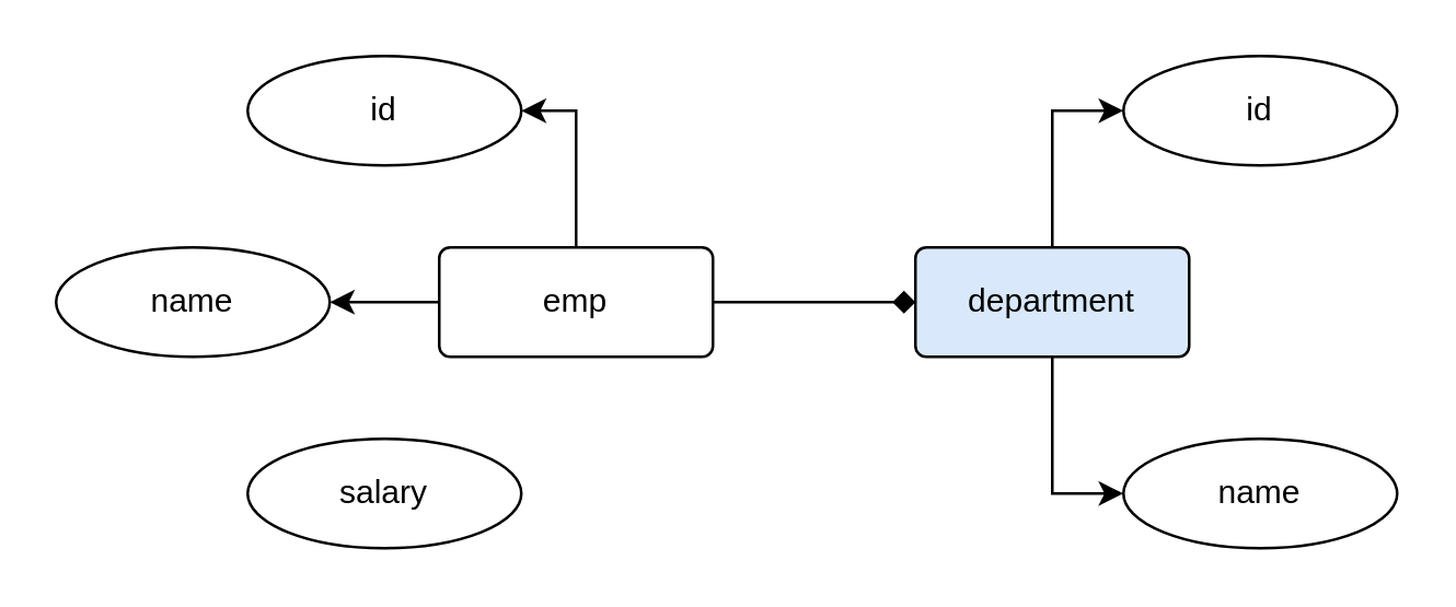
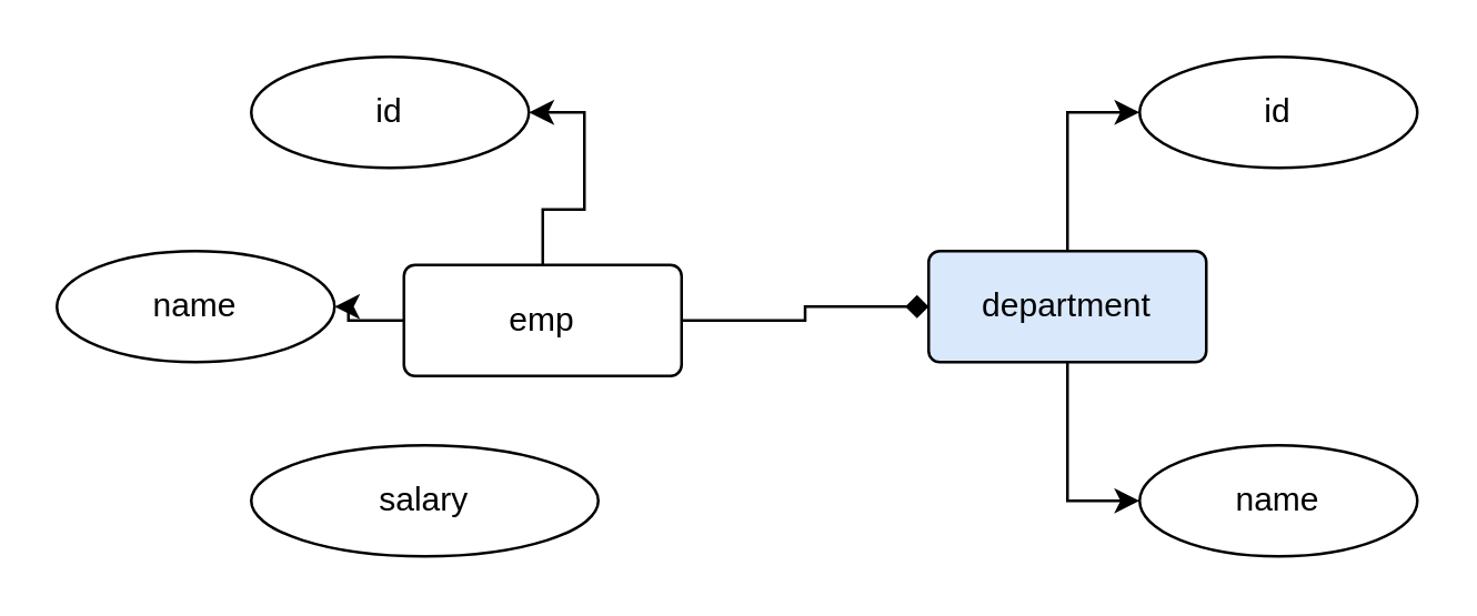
- <mxCell id="8" value="emp" style="rounded=1;arcSize=10;whiteSpace=wrap;html=1;align=center;" parent="1" vertex="1"><mxGeometry x="160" y="90" width="100" height="40" as="geometry" /></mxCell>
+ <mxCell id="8" value="emp" style="rounded=1;arcSize=10;whiteSpace=wrap;html=1;align=center;" parent="1" vertex="1"><mxGeometry x="145" y="95" width="100" height="40" as="geometry" /></mxCell>
- <mxCell id="12" value="salary" style="ellipse;whiteSpace=wrap;html=1;align=center;" parent="1" vertex="1"><mxGeometry x="90" y="160" width="100" height="40" as="geometry" /></mxCell>
+ <mxCell id="12" value="salary" style="ellipse;whiteSpace=wrap;html=1;align=center;" parent="1" vertex="1"><mxGeometry x="90" y="160" width="125" height="40" as="geometry" /></mxCell>
